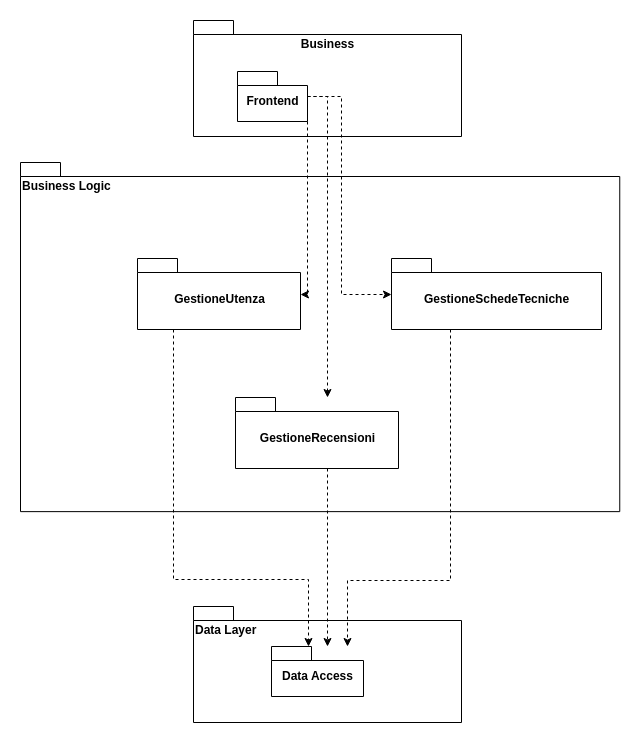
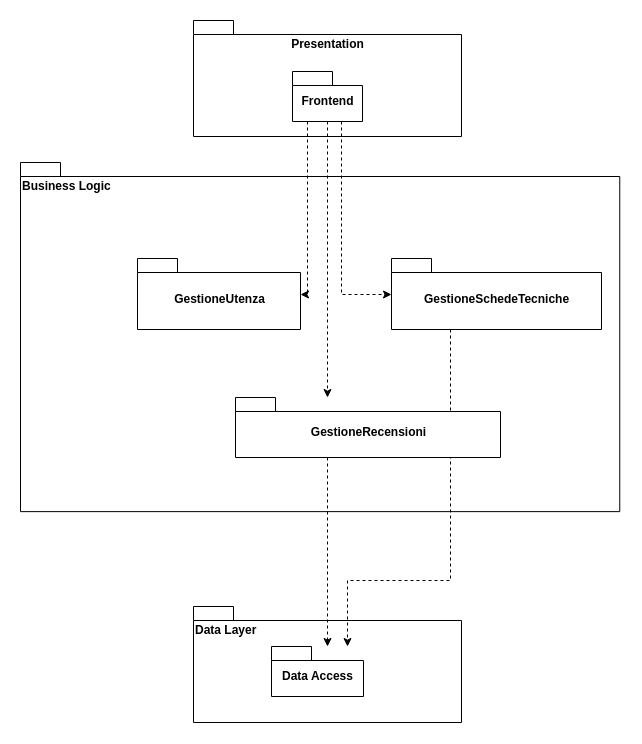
- <mxCell id="3" value="Business" style="shape=folder;fontStyle=1;spacingTop=10;tabWidth=40;tabHeight=14;tabPosition=left;html=1;verticalAlign=top;" vertex="1" parent="1"><mxGeometry x="193" y="20" width="268" height="116" as="geometry" /></mxCell>
+ <mxCell id="3" value="Presentation" style="shape=folder;fontStyle=1;spacingTop=10;tabWidth=40;tabHeight=14;tabPosition=left;html=1;verticalAlign=top;" vertex="1" parent="1"><mxGeometry x="193" y="20" width="268" height="116" as="geometry" /></mxCell>
- <mxCell id="5" value="Frontend" style="shape=folder;fontStyle=1;spacingTop=10;tabWidth=40;tabHeight=14;tabPosition=left;html=1;" vertex="1" parent="1"><mxGeometry x="237" y="71" width="70" height="50" as="geometry" /></mxCell>
+ <mxCell id="5" value="Frontend" style="shape=folder;fontStyle=1;spacingTop=10;tabWidth=40;tabHeight=14;tabPosition=left;html=1;" vertex="1" parent="1"><mxGeometry x="292" y="71" width="70" height="50" as="geometry" /></mxCell>
- <mxCell id="13" value="GestioneRecensioni" style="shape=folder;fontStyle=1;spacingTop=10;tabWidth=40;tabHeight=14;tabPosition=left;html=1;" vertex="1" parent="1"><mxGeometry x="235" y="397" width="163" height="71" as="geometry" /></mxCell>
+ <mxCell id="13" value="GestioneRecensioni" style="shape=folder;fontStyle=1;spacingTop=10;tabWidth=40;tabHeight=14;tabPosition=left;html=1;" vertex="1" parent="1"><mxGeometry x="235" y="397" width="265" height="60" as="geometry" /></mxCell>
- <mxCell id="8" style="edgeStyle=orthogonalEdgeStyle;rounded=0;orthogonalLoop=1;jettySize=auto;html=1;dashed=1;" edge="1" parent="1" source="9" target="7"><mxGeometry relative="1" as="geometry"><Array as="points"><mxPoint x="173" y="579" /><mxPoint x="308" y="579" /></Array></mxGeometry></mxCell>
